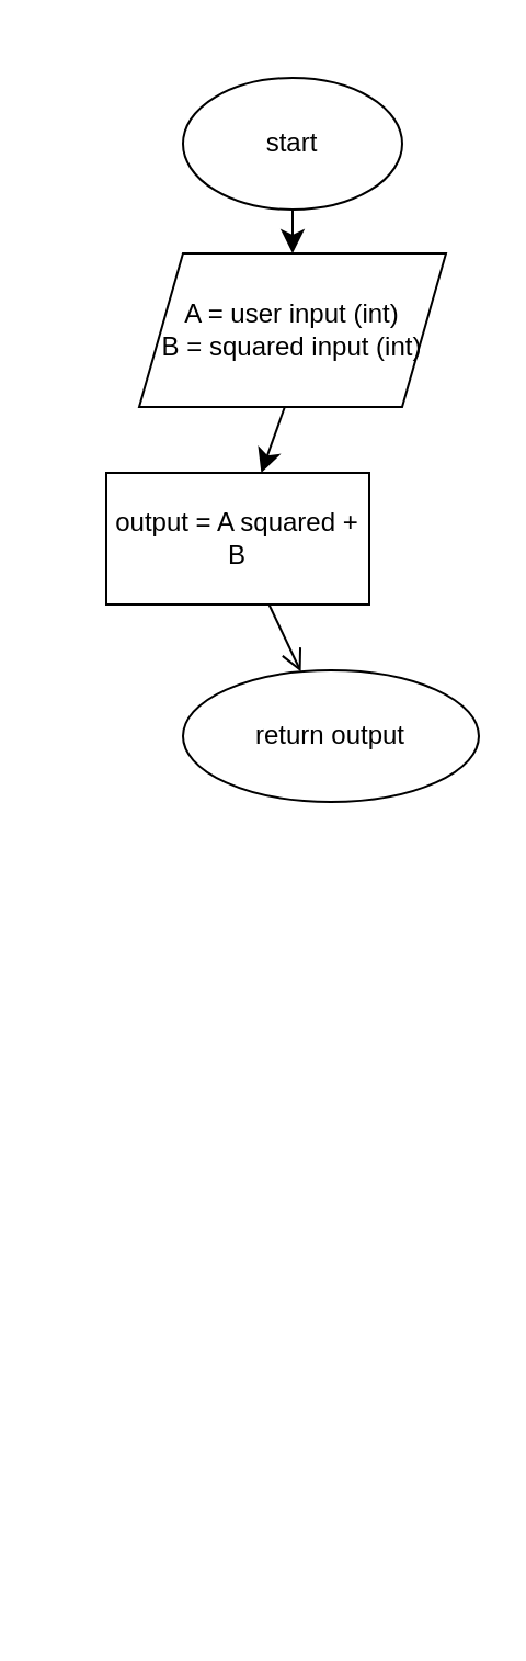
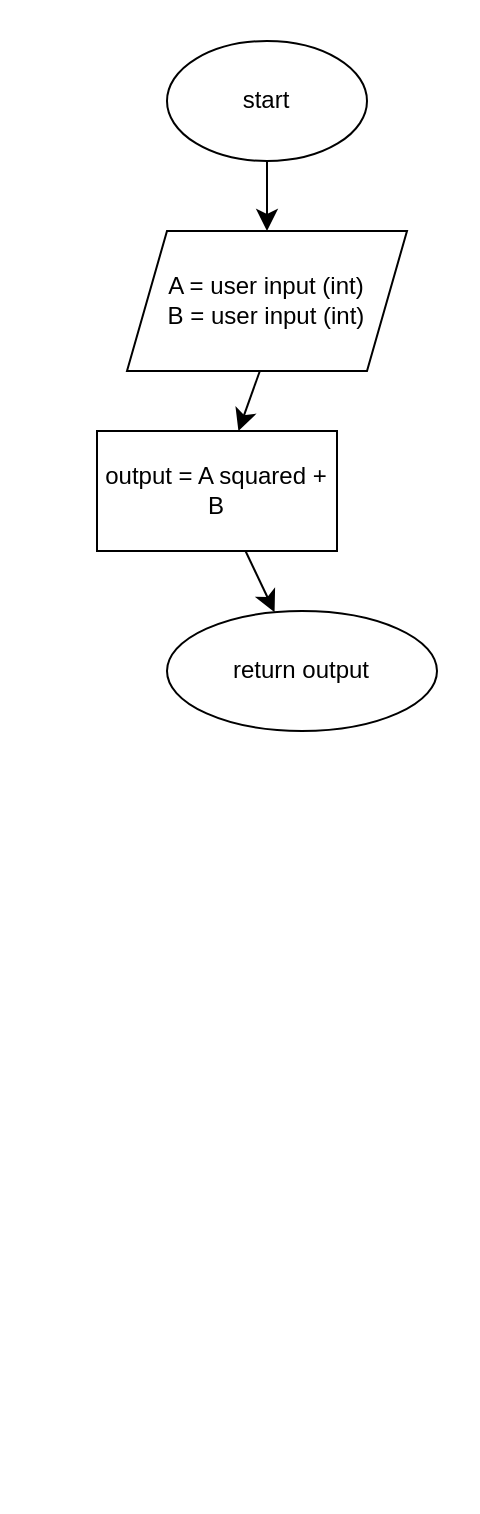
- <mxCell id="4" value="start" style="ellipse;whiteSpace=wrap;html=1;" parent="1" vertex="1"><mxGeometry x="83" y="35" width="100" height="60" as="geometry" /></mxCell>
+ <mxCell id="4" value="start" style="ellipse;whiteSpace=wrap;html=1;" parent="1" vertex="1"><mxGeometry x="83" y="20" width="100" height="60" as="geometry" /></mxCell>
- <mxCell id="9" value="A = user input (int)&lt;div&gt;B = squared input (int)&lt;/div&gt;" style="shape=parallelogram;perimeter=parallelogramPerimeter;whiteSpace=wrap;html=1;fixedSize=1;" vertex="1" parent="1"><mxGeometry x="63" y="115" width="140" height="70" as="geometry" /></mxCell>
+ <mxCell id="9" value="A = user input (int)&lt;div&gt;B = user input (int)&lt;/div&gt;" style="shape=parallelogram;perimeter=parallelogramPerimeter;whiteSpace=wrap;html=1;fixedSize=1;" vertex="1" parent="1"><mxGeometry x="63" y="115" width="140" height="70" as="geometry" /></mxCell>
- <mxCell id="6" value="" style="edgeStyle=none;curved=1;rounded=0;orthogonalLoop=1;jettySize=auto;html=1;fontSize=12;startSize=8;endSize=8;endArrow=open;" parent="1" source="7" target="8" edge="1"><mxGeometry relative="1" as="geometry" /></mxCell>
+ <mxCell id="6" value="" style="edgeStyle=none;curved=1;rounded=0;orthogonalLoop=1;jettySize=auto;html=1;fontSize=12;startSize=8;endSize=8;" parent="1" source="7" target="8" edge="1"><mxGeometry relative="1" as="geometry" /></mxCell>
